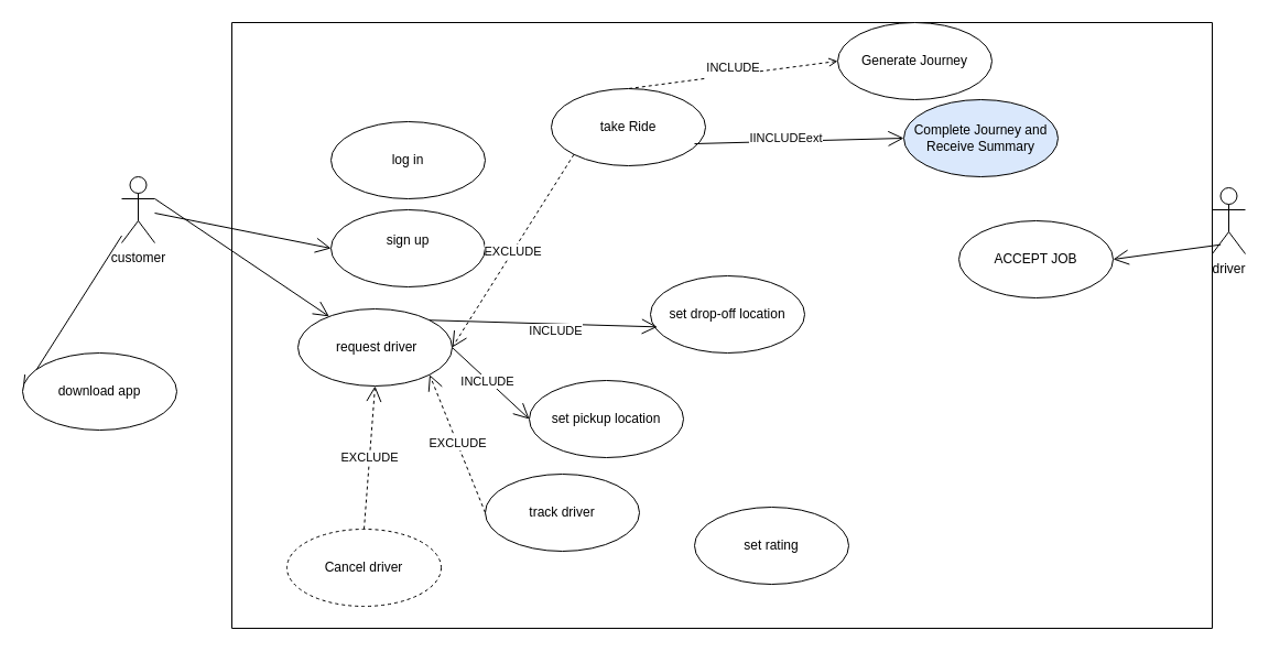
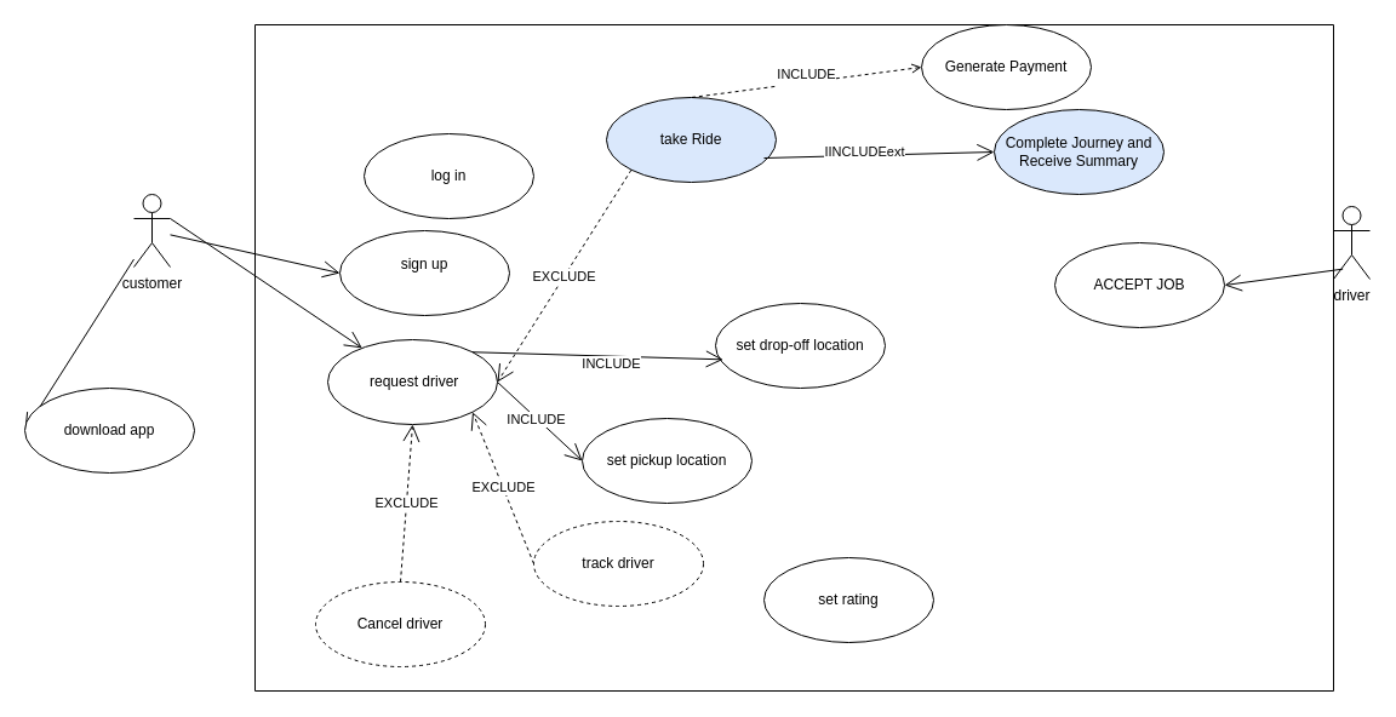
- <mxCell id="5" value="Generate Journey" style="ellipse;whiteSpace=wrap;html=1;" vertex="1" parent="4"><mxGeometry x="550" width="140" height="70" as="geometry" /></mxCell>
+ <mxCell id="5" value="Generate Payment" style="ellipse;whiteSpace=wrap;html=1;" vertex="1" parent="4"><mxGeometry x="550" width="140" height="70" as="geometry" /></mxCell>
- <mxCell id="7" value="take Ride" style="ellipse;whiteSpace=wrap;html=1;" vertex="1" parent="4"><mxGeometry x="290" y="60" width="140" height="70" as="geometry" /></mxCell>
+ <mxCell id="7" value="take Ride" style="ellipse;whiteSpace=wrap;html=1;fillColor=#dae8fc;" vertex="1" parent="4"><mxGeometry x="290" y="60" width="140" height="70" as="geometry" /></mxCell>
- <mxCell id="9" value="sign up&lt;div&gt;&lt;br&gt;&lt;/div&gt;" style="ellipse;whiteSpace=wrap;html=1;" vertex="1" parent="4"><mxGeometry x="90" y="170" width="140" height="70" as="geometry" /></mxCell>
+ <mxCell id="9" value="sign up&lt;div&gt;&lt;br&gt;&lt;/div&gt;" style="ellipse;whiteSpace=wrap;html=1;" vertex="1" parent="4"><mxGeometry x="70" y="170" width="140" height="70" as="geometry" /></mxCell>
- <mxCell id="6" value="track driver" style="ellipse;whiteSpace=wrap;html=1;" vertex="1" parent="4"><mxGeometry x="230" y="410" width="140" height="70" as="geometry" /></mxCell>
+ <mxCell id="6" value="track driver" style="ellipse;whiteSpace=wrap;html=1;dashed=1;" vertex="1" parent="4"><mxGeometry x="230" y="410" width="140" height="70" as="geometry" /></mxCell>
